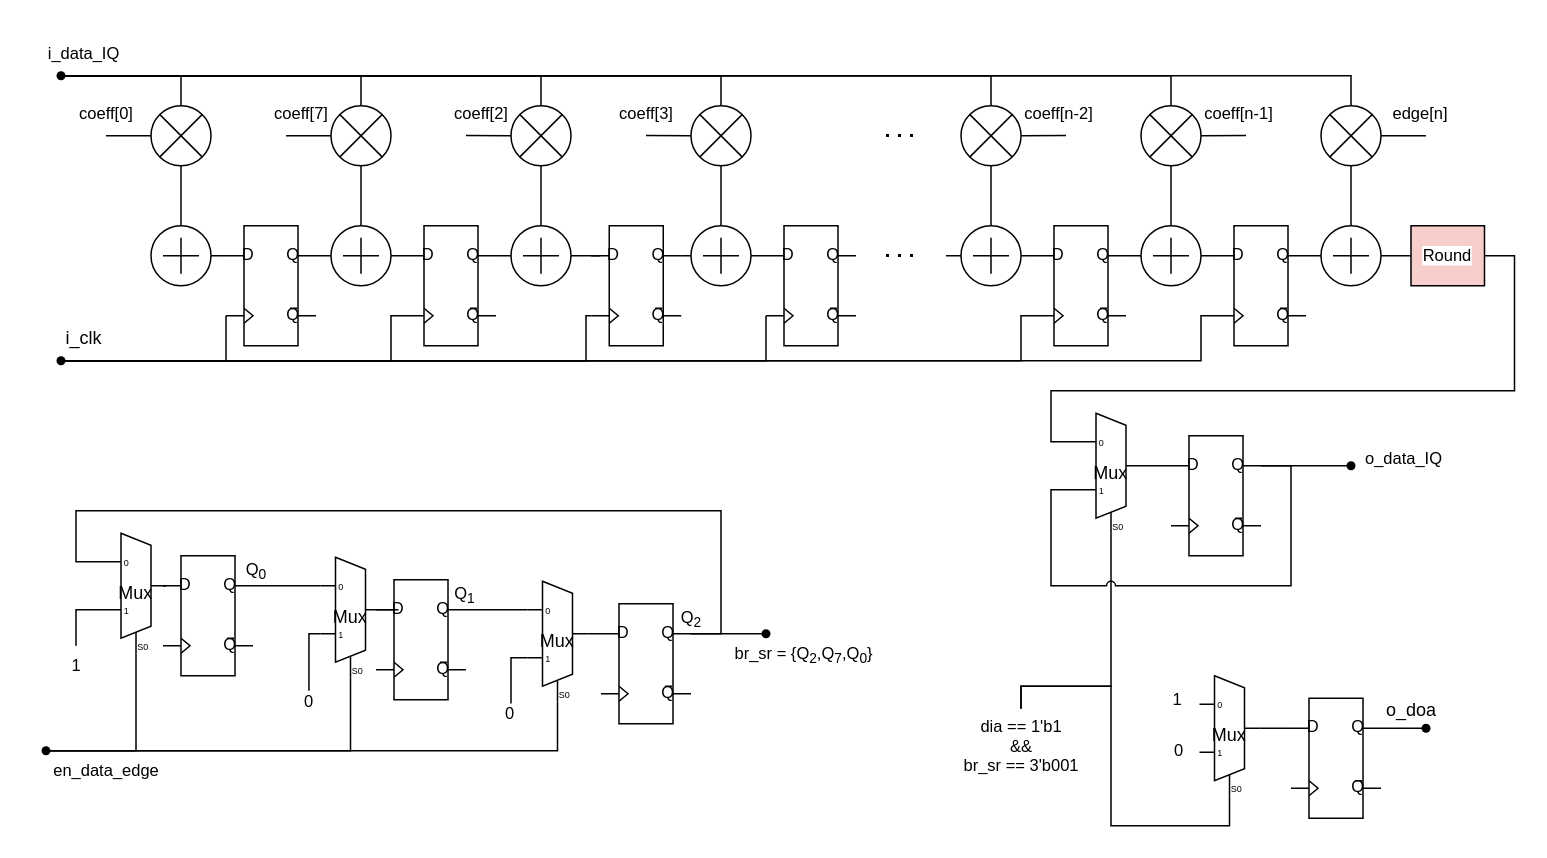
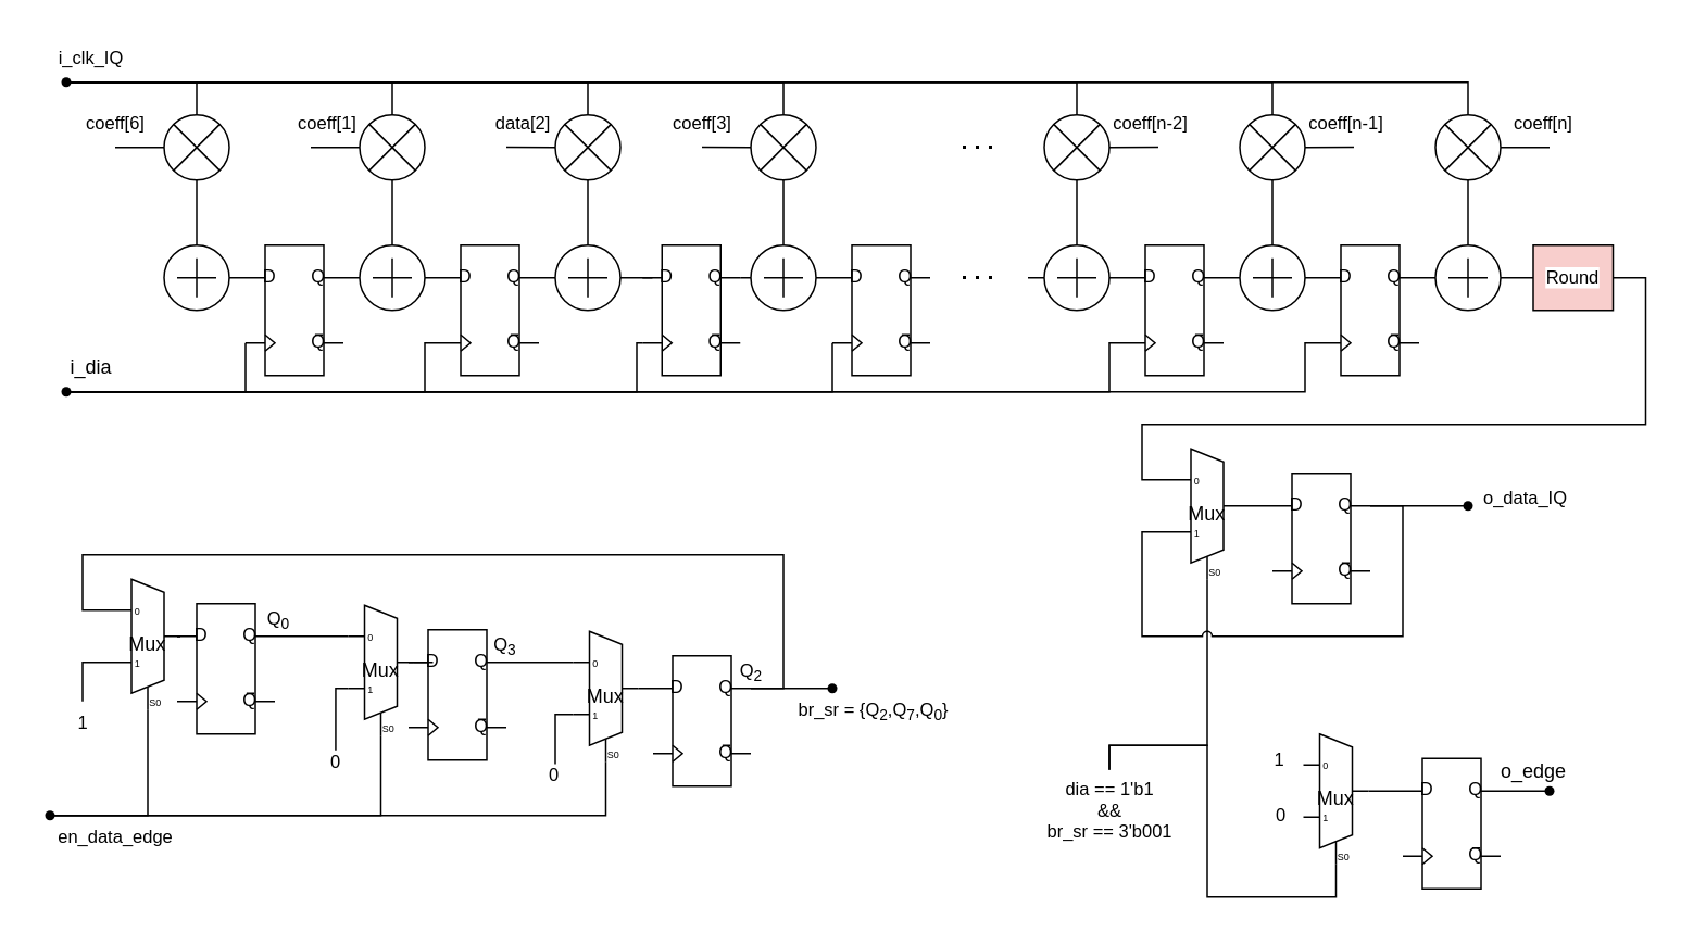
- <mxCell id="61" value="i_data_IQ" style="text;html=1;align=center;verticalAlign=middle;resizable=0;points=[];autosize=1;strokeColor=none;fillColor=none;fontFamily=Helvetica;fontSize=11;fontColor=default;labelBackgroundColor=default;" vertex="1" parent="1"><mxGeometry x="20" y="20" width="70" height="30" as="geometry" /></mxCell>
+ <mxCell id="61" value="i_clk_IQ" style="text;html=1;align=center;verticalAlign=middle;resizable=0;points=[];autosize=1;strokeColor=none;fillColor=none;fontFamily=Helvetica;fontSize=11;fontColor=default;labelBackgroundColor=default;" vertex="1" parent="1"><mxGeometry x="20" y="20" width="70" height="30" as="geometry" /></mxCell>
- <mxCell id="63" value="coeff[0]" style="text;html=1;align=center;verticalAlign=middle;resizable=0;points=[];autosize=1;strokeColor=none;fillColor=none;fontFamily=Helvetica;fontSize=11;fontColor=default;labelBackgroundColor=default;" vertex="1" parent="1"><mxGeometry x="40" y="60" width="60" height="30" as="geometry" /></mxCell>
+ <mxCell id="63" value="coeff[6]" style="text;html=1;align=center;verticalAlign=middle;resizable=0;points=[];autosize=1;strokeColor=none;fillColor=none;fontFamily=Helvetica;fontSize=11;fontColor=default;labelBackgroundColor=default;" vertex="1" parent="1"><mxGeometry x="40" y="60" width="60" height="30" as="geometry" /></mxCell>
- <mxCell id="75" value="&lt;span style=&quot;background-color: transparent;&quot;&gt;coeff[7]&lt;/span&gt;" style="text;html=1;align=center;verticalAlign=middle;resizable=0;points=[];autosize=1;strokeColor=none;fillColor=none;fontFamily=Helvetica;fontSize=11;fontColor=default;labelBackgroundColor=default;" vertex="1" parent="1"><mxGeometry x="170" y="60" width="60" height="30" as="geometry" /></mxCell>
+ <mxCell id="75" value="&lt;span style=&quot;background-color: transparent;&quot;&gt;coeff[1]&lt;/span&gt;" style="text;html=1;align=center;verticalAlign=middle;resizable=0;points=[];autosize=1;strokeColor=none;fillColor=none;fontFamily=Helvetica;fontSize=11;fontColor=default;labelBackgroundColor=default;" vertex="1" parent="1"><mxGeometry x="170" y="60" width="60" height="30" as="geometry" /></mxCell>
- <mxCell id="70" value="&lt;span style=&quot;background-color: transparent;&quot;&gt;coeff[2]&lt;/span&gt;" style="text;html=1;align=center;verticalAlign=middle;resizable=0;points=[];autosize=1;strokeColor=none;fillColor=none;fontFamily=Helvetica;fontSize=11;fontColor=default;labelBackgroundColor=default;fillStyle=auto;" vertex="1" parent="1"><mxGeometry x="290" y="60" width="60" height="30" as="geometry" /></mxCell>
+ <mxCell id="70" value="&lt;span style=&quot;background-color: transparent;&quot;&gt;data[2]&lt;/span&gt;" style="text;html=1;align=center;verticalAlign=middle;resizable=0;points=[];autosize=1;strokeColor=none;fillColor=none;fontFamily=Helvetica;fontSize=11;fontColor=default;labelBackgroundColor=default;fillStyle=auto;" vertex="1" parent="1"><mxGeometry x="290" y="60" width="60" height="30" as="geometry" /></mxCell>
- <mxCell id="74" value="edge[n]" style="text;html=1;align=center;verticalAlign=middle;resizable=0;points=[];autosize=1;strokeColor=none;fillColor=none;fontFamily=Helvetica;fontSize=11;fontColor=default;labelBackgroundColor=default;" vertex="1" parent="1"><mxGeometry x="916" y="60" width="60" height="30" as="geometry" /></mxCell>
+ <mxCell id="74" value="coeff[n]" style="text;html=1;align=center;verticalAlign=middle;resizable=0;points=[];autosize=1;strokeColor=none;fillColor=none;fontFamily=Helvetica;fontSize=11;fontColor=default;labelBackgroundColor=default;" vertex="1" parent="1"><mxGeometry x="916" y="60" width="60" height="30" as="geometry" /></mxCell>
- <mxCell id="76" value="i_clk" style="text;html=1;align=center;verticalAlign=middle;resizable=0;points=[];autosize=1;strokeColor=none;fillColor=none;" vertex="1" parent="1"><mxGeometry x="30" y="210" width="50" height="30" as="geometry" /></mxCell>
+ <mxCell id="76" value="i_dia" style="text;html=1;align=center;verticalAlign=middle;resizable=0;points=[];autosize=1;strokeColor=none;fillColor=none;" vertex="1" parent="1"><mxGeometry x="30" y="210" width="50" height="30" as="geometry" /></mxCell>
- <mxCell id="96" value="Q&lt;sub&gt;1&lt;/sub&gt;" style="text;html=1;align=center;verticalAlign=middle;resizable=0;points=[];autosize=1;strokeColor=none;fillColor=none;fontFamily=Helvetica;fontSize=11;fontColor=default;labelBackgroundColor=default;" vertex="1" parent="1"><mxGeometry x="289" y="382" width="40" height="30" as="geometry" /></mxCell>
+ <mxCell id="96" value="Q&lt;sub&gt;3&lt;/sub&gt;" style="text;html=1;align=center;verticalAlign=middle;resizable=0;points=[];autosize=1;strokeColor=none;fillColor=none;fontFamily=Helvetica;fontSize=11;fontColor=default;labelBackgroundColor=default;" vertex="1" parent="1"><mxGeometry x="289" y="382" width="40" height="30" as="geometry" /></mxCell>
- <mxCell id="117" value="o_doa" style="text;html=1;align=center;verticalAlign=middle;resizable=0;points=[];autosize=1;strokeColor=none;fillColor=none;" vertex="1" parent="1"><mxGeometry x="910" y="458" width="60" height="30" as="geometry" /></mxCell>
+ <mxCell id="117" value="o_edge" style="text;html=1;align=center;verticalAlign=middle;resizable=0;points=[];autosize=1;strokeColor=none;fillColor=none;" vertex="1" parent="1"><mxGeometry x="910" y="458" width="60" height="30" as="geometry" /></mxCell>
